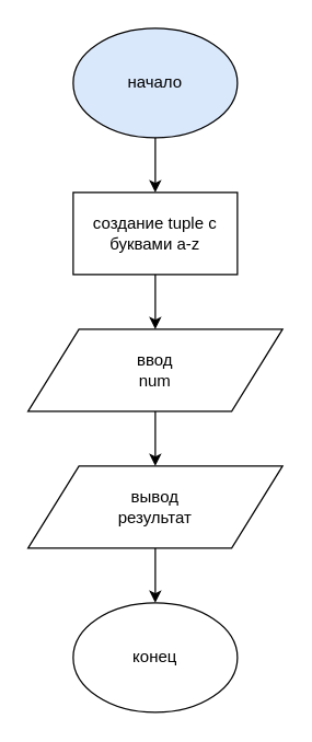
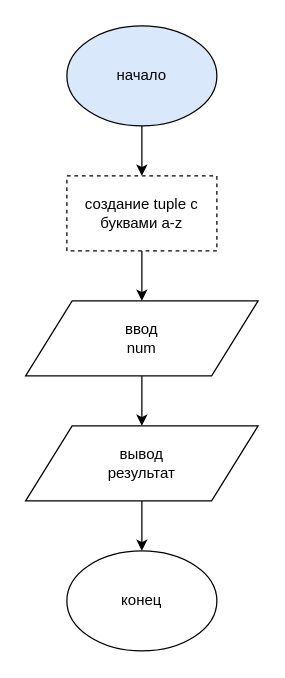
- <mxCell id="5" value="создание tuple с буквами a-z" style="rounded=0;whiteSpace=wrap;html=1;" vertex="1" parent="1"><mxGeometry x="53" y="140" width="120" height="60" as="geometry" /></mxCell>
+ <mxCell id="5" value="создание tuple с буквами a-z" style="rounded=0;whiteSpace=wrap;html=1;dashed=1;" vertex="1" parent="1"><mxGeometry x="53" y="140" width="120" height="60" as="geometry" /></mxCell>
